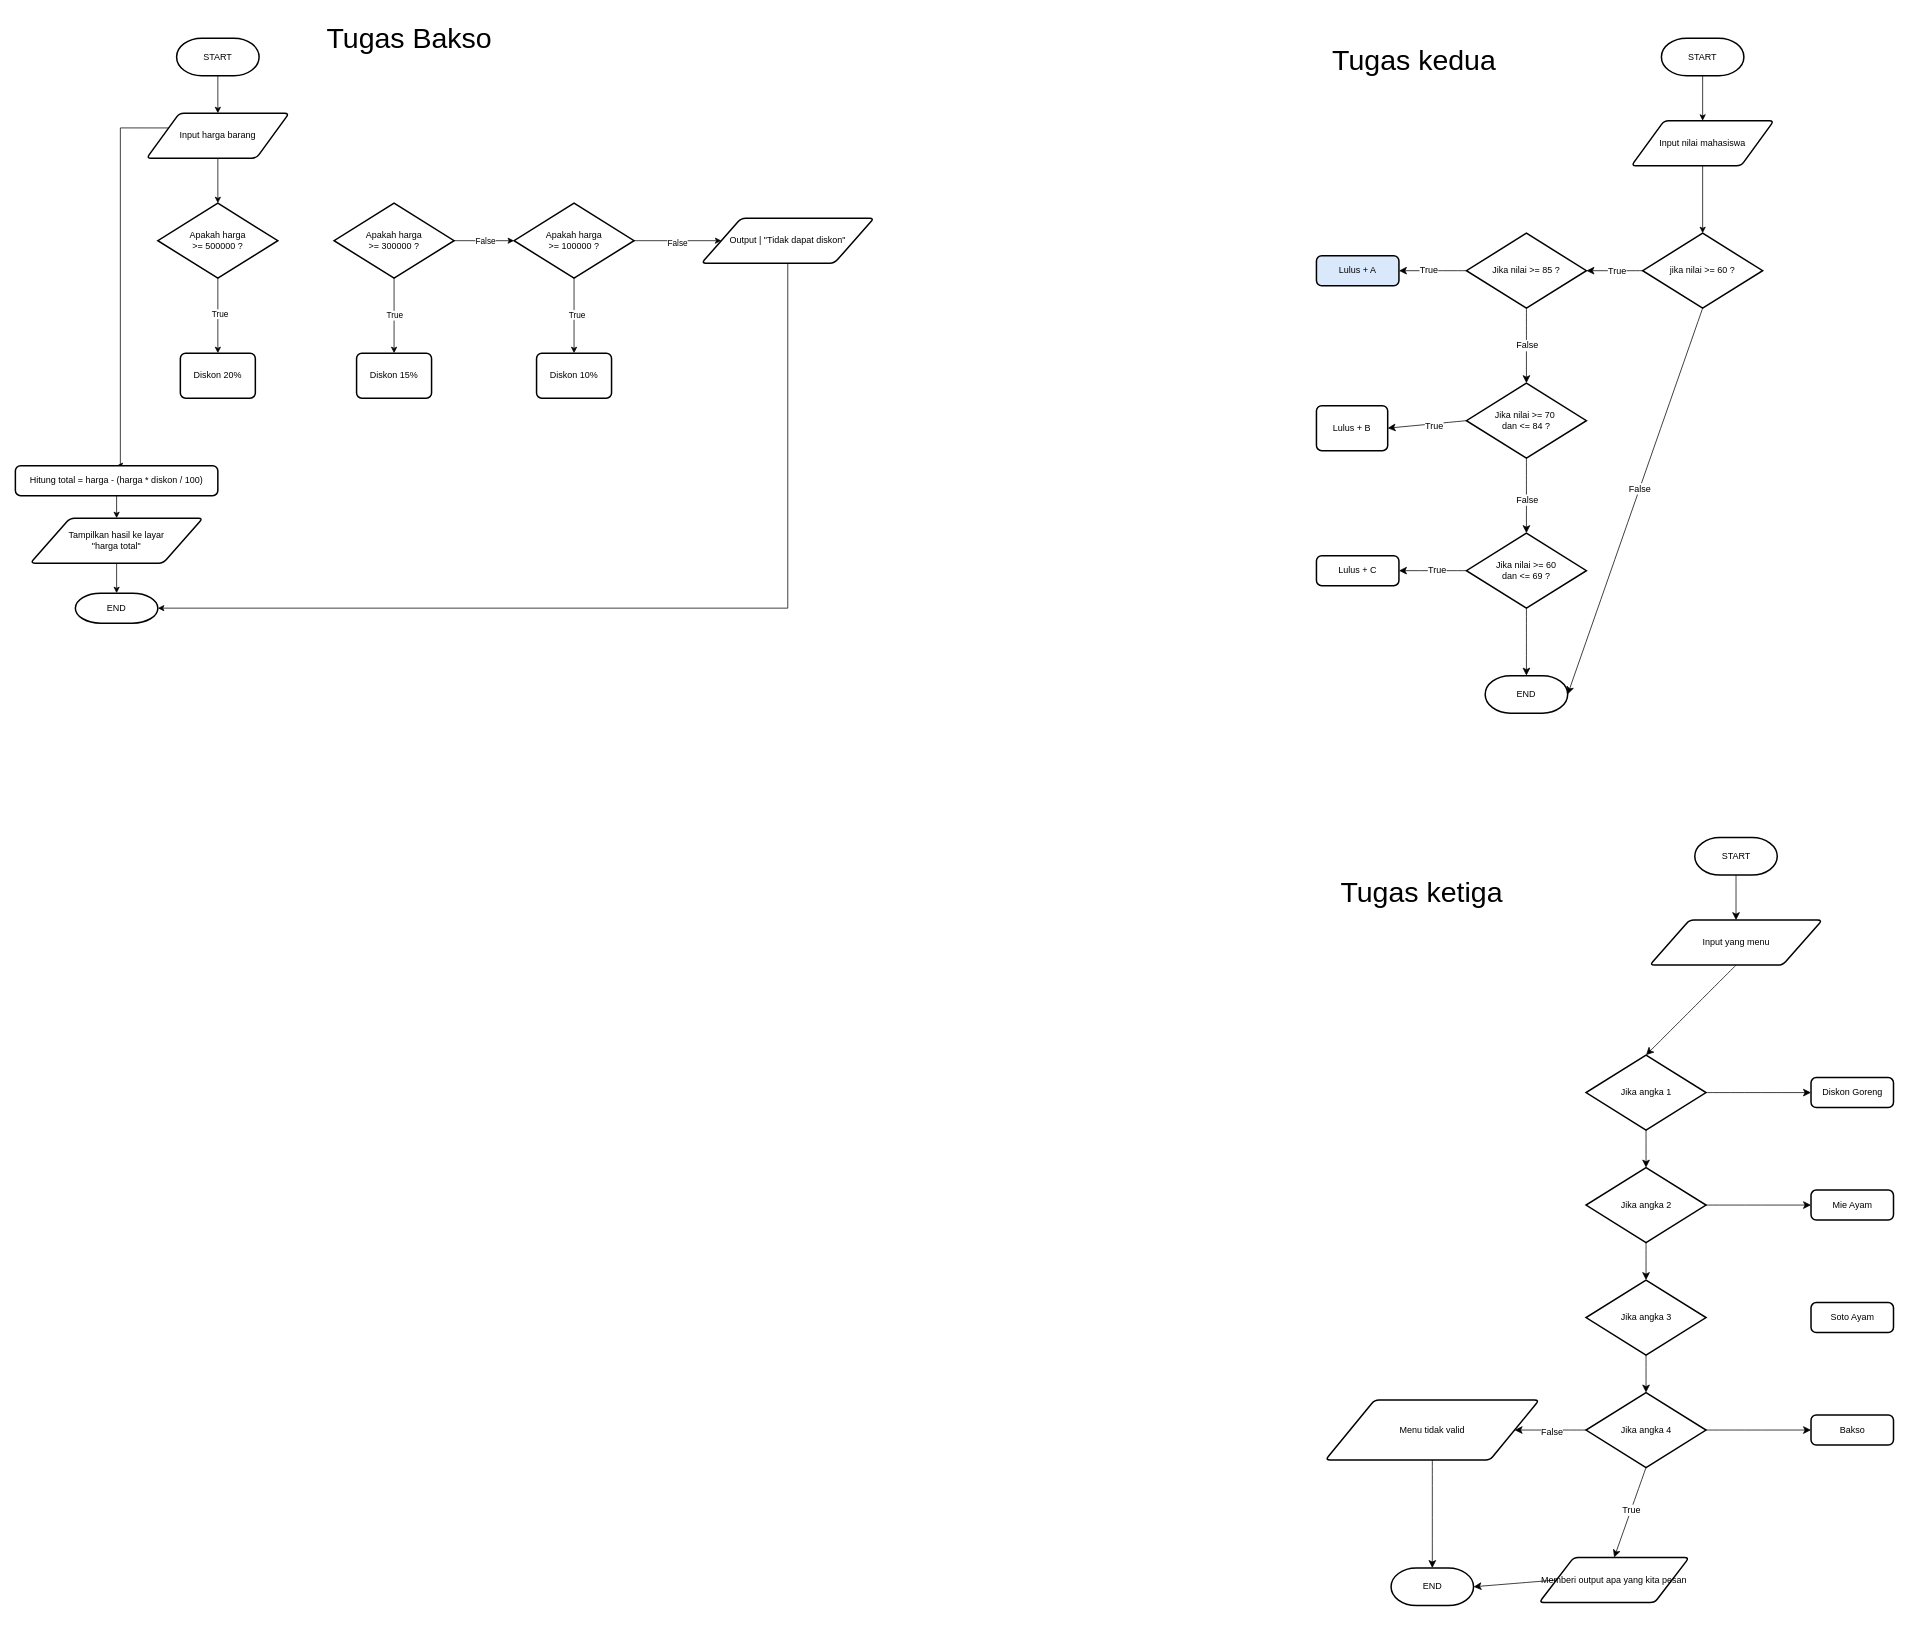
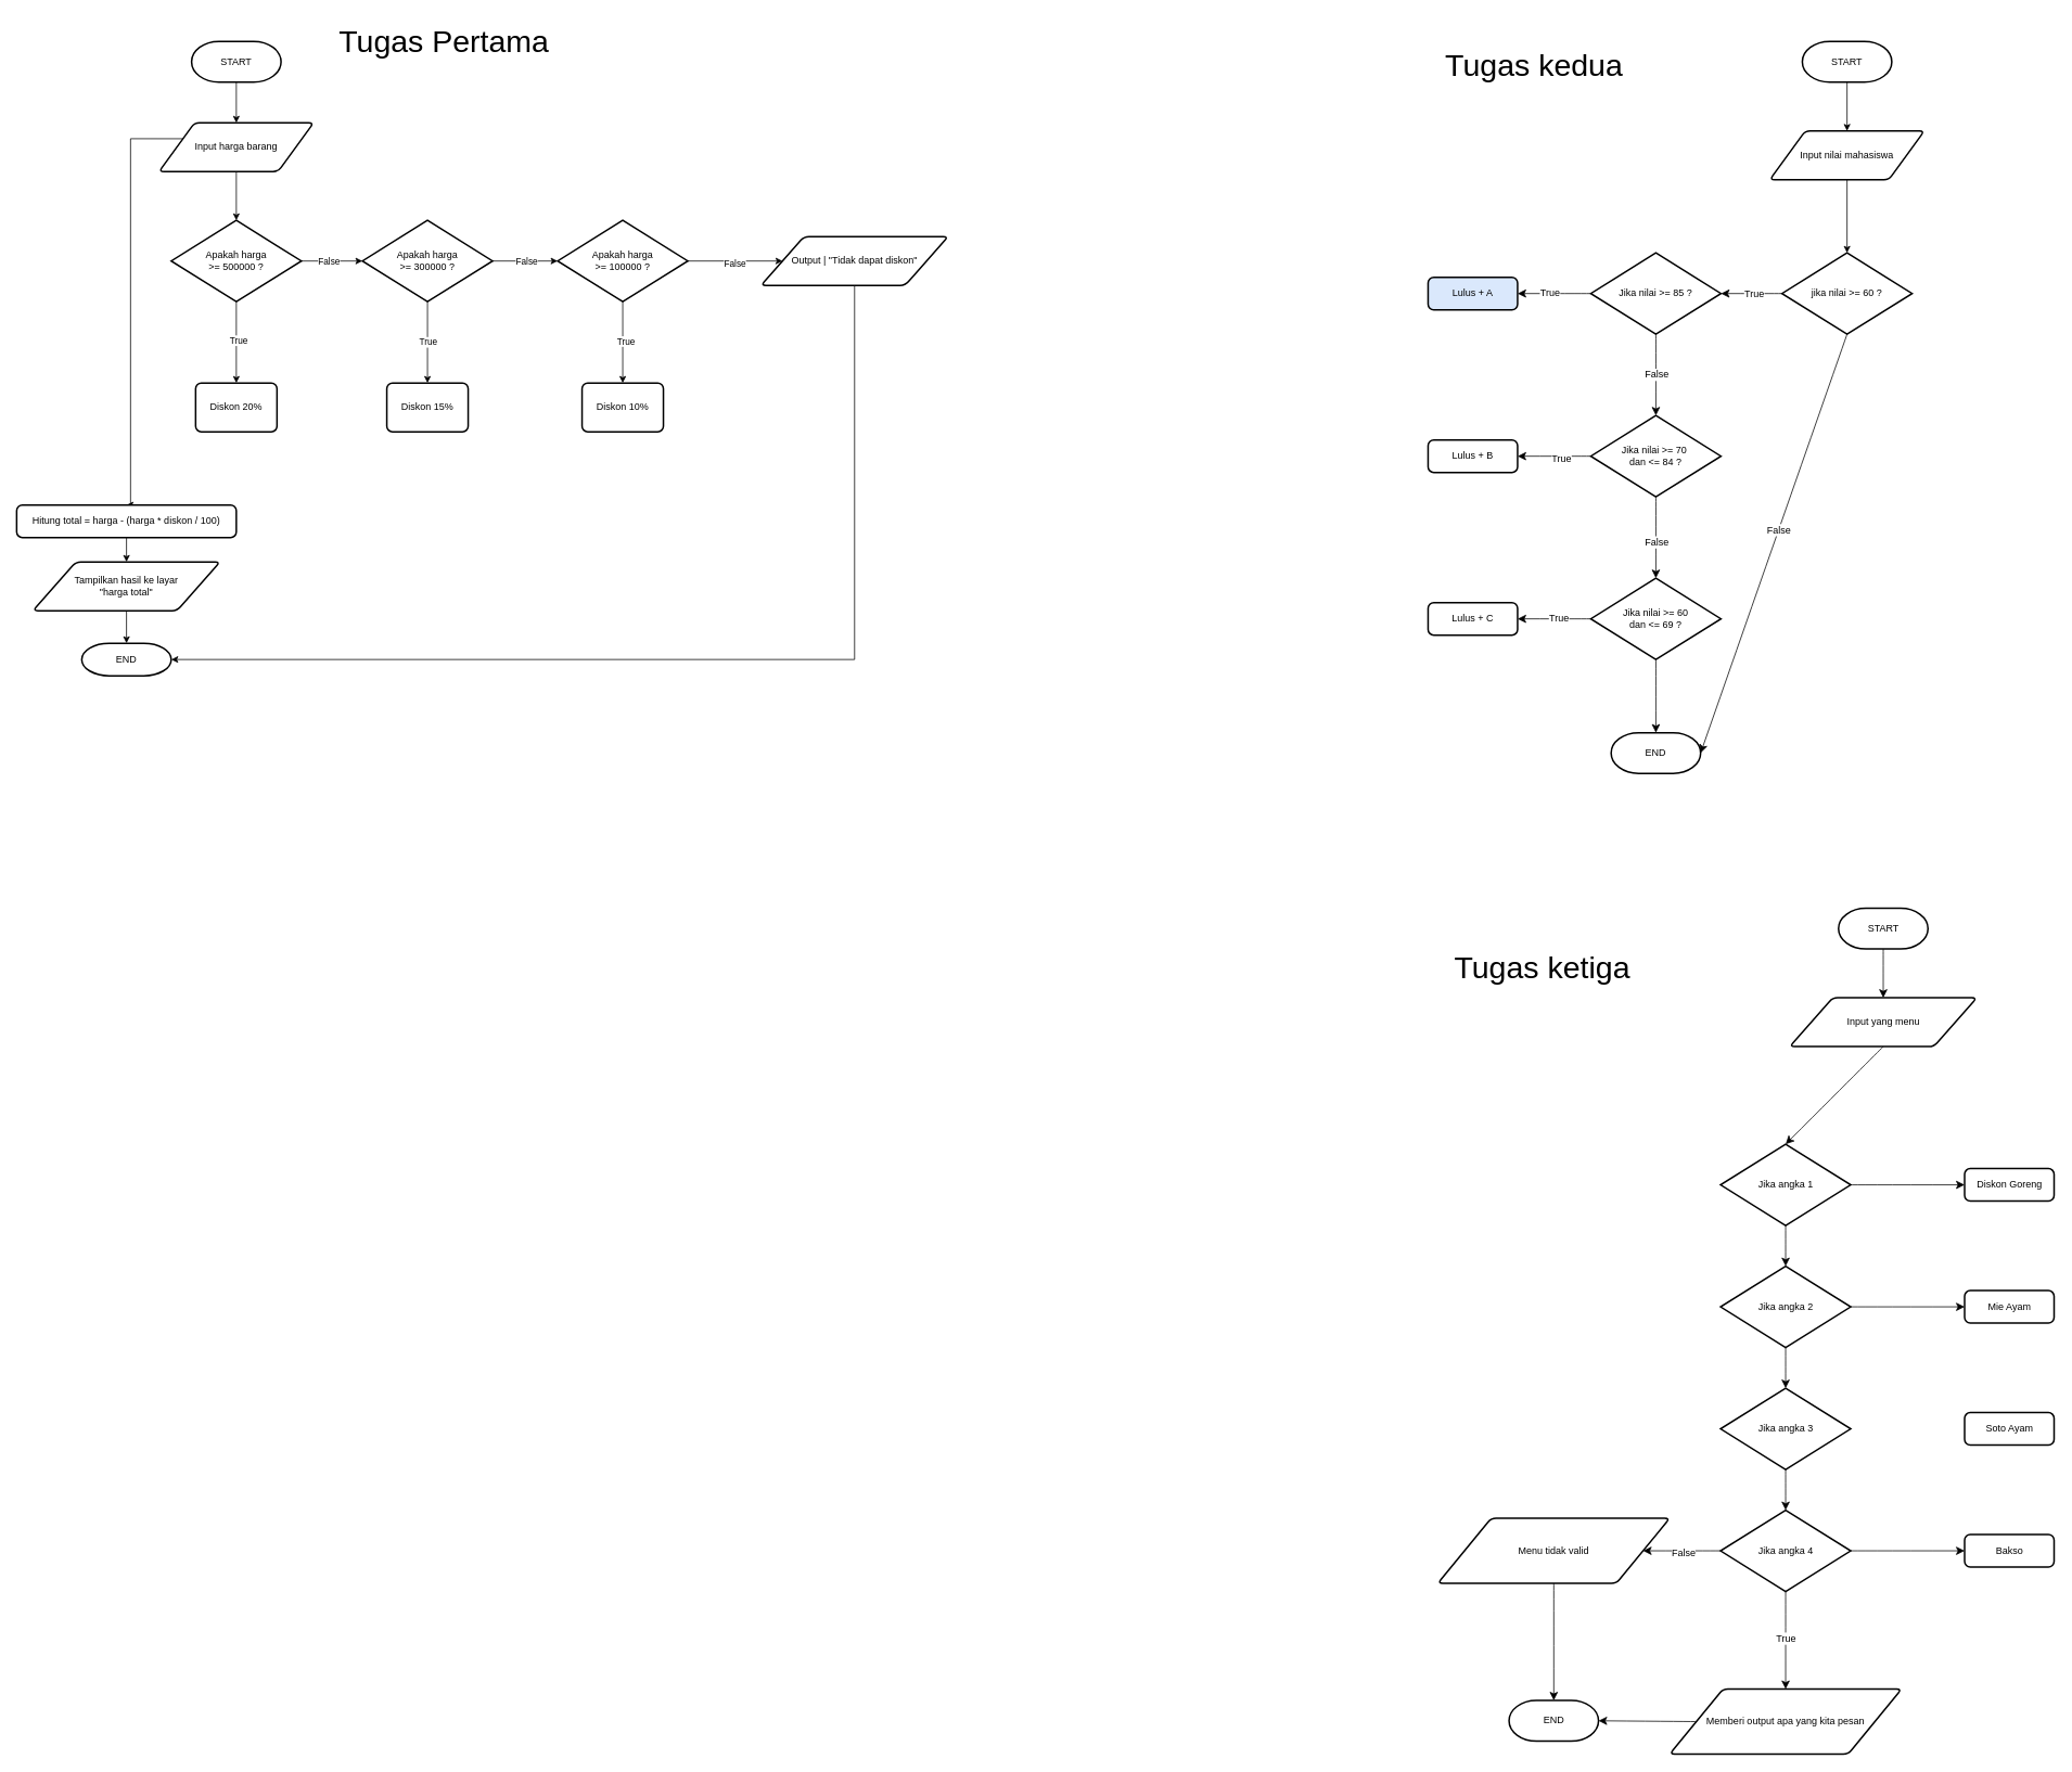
- <mxCell id="87" value="&lt;font style=&quot;font-size: 38px;&quot;&gt;Tugas Bakso&lt;/font&gt;" style="text;html=1;align=center;verticalAlign=middle;resizable=0;points=[];autosize=1;strokeColor=none;fillColor=none;fontSize=16;" vertex="1" parent="1"><mxGeometry x="405" y="20" width="280" height="60" as="geometry" /></mxCell>
+ <mxCell id="87" value="&lt;font style=&quot;font-size: 38px;&quot;&gt;Tugas Pertama&lt;/font&gt;" style="text;html=1;align=center;verticalAlign=middle;resizable=0;points=[];autosize=1;strokeColor=none;fillColor=none;fontSize=16;" vertex="1" parent="1"><mxGeometry x="405" y="20" width="280" height="60" as="geometry" /></mxCell>
+ <mxCell id="7" style="edgeStyle=orthogonalEdgeStyle;rounded=0;orthogonalLoop=1;jettySize=auto;html=1;exitX=1;exitY=0.5;exitDx=0;exitDy=0;exitPerimeter=0;" parent="1" source="11" target="15" edge="1"><mxGeometry relative="1" as="geometry" /></mxCell>
+ <mxCell id="8" value="False" style="edgeLabel;html=1;align=center;verticalAlign=middle;resizable=0;points=[];" parent="7" vertex="1" connectable="0"><mxGeometry x="-0.12" relative="1" as="geometry"><mxPoint as="offset" /></mxGeometry></mxCell>
- <mxCell id="48" value="Lulus + B" style="rounded=1;whiteSpace=wrap;html=1;absoluteArcSize=1;arcSize=14;strokeWidth=2;" vertex="1" parent="1"><mxGeometry x="1755" y="540" width="95" height="60" as="geometry" /></mxCell>
+ <mxCell id="48" value="Lulus + B" style="rounded=1;whiteSpace=wrap;html=1;absoluteArcSize=1;arcSize=14;strokeWidth=2;" vertex="1" parent="1"><mxGeometry x="1755" y="540" width="110" height="40" as="geometry" /></mxCell>
- <mxCell id="82" value="Memberi output apa yang kita pesan" style="shape=parallelogram;html=1;strokeWidth=2;perimeter=parallelogramPerimeter;whiteSpace=wrap;rounded=1;arcSize=12;size=0.23;" vertex="1" parent="1"><mxGeometry x="2052" y="2076" width="200" height="60" as="geometry" /></mxCell>
+ <mxCell id="82" value="Memberi output apa yang kita pesan" style="shape=parallelogram;html=1;strokeWidth=2;perimeter=parallelogramPerimeter;whiteSpace=wrap;rounded=1;arcSize=12;size=0.23;" vertex="1" parent="1"><mxGeometry x="2052" y="2076" width="285" height="80" as="geometry" /></mxCell>
